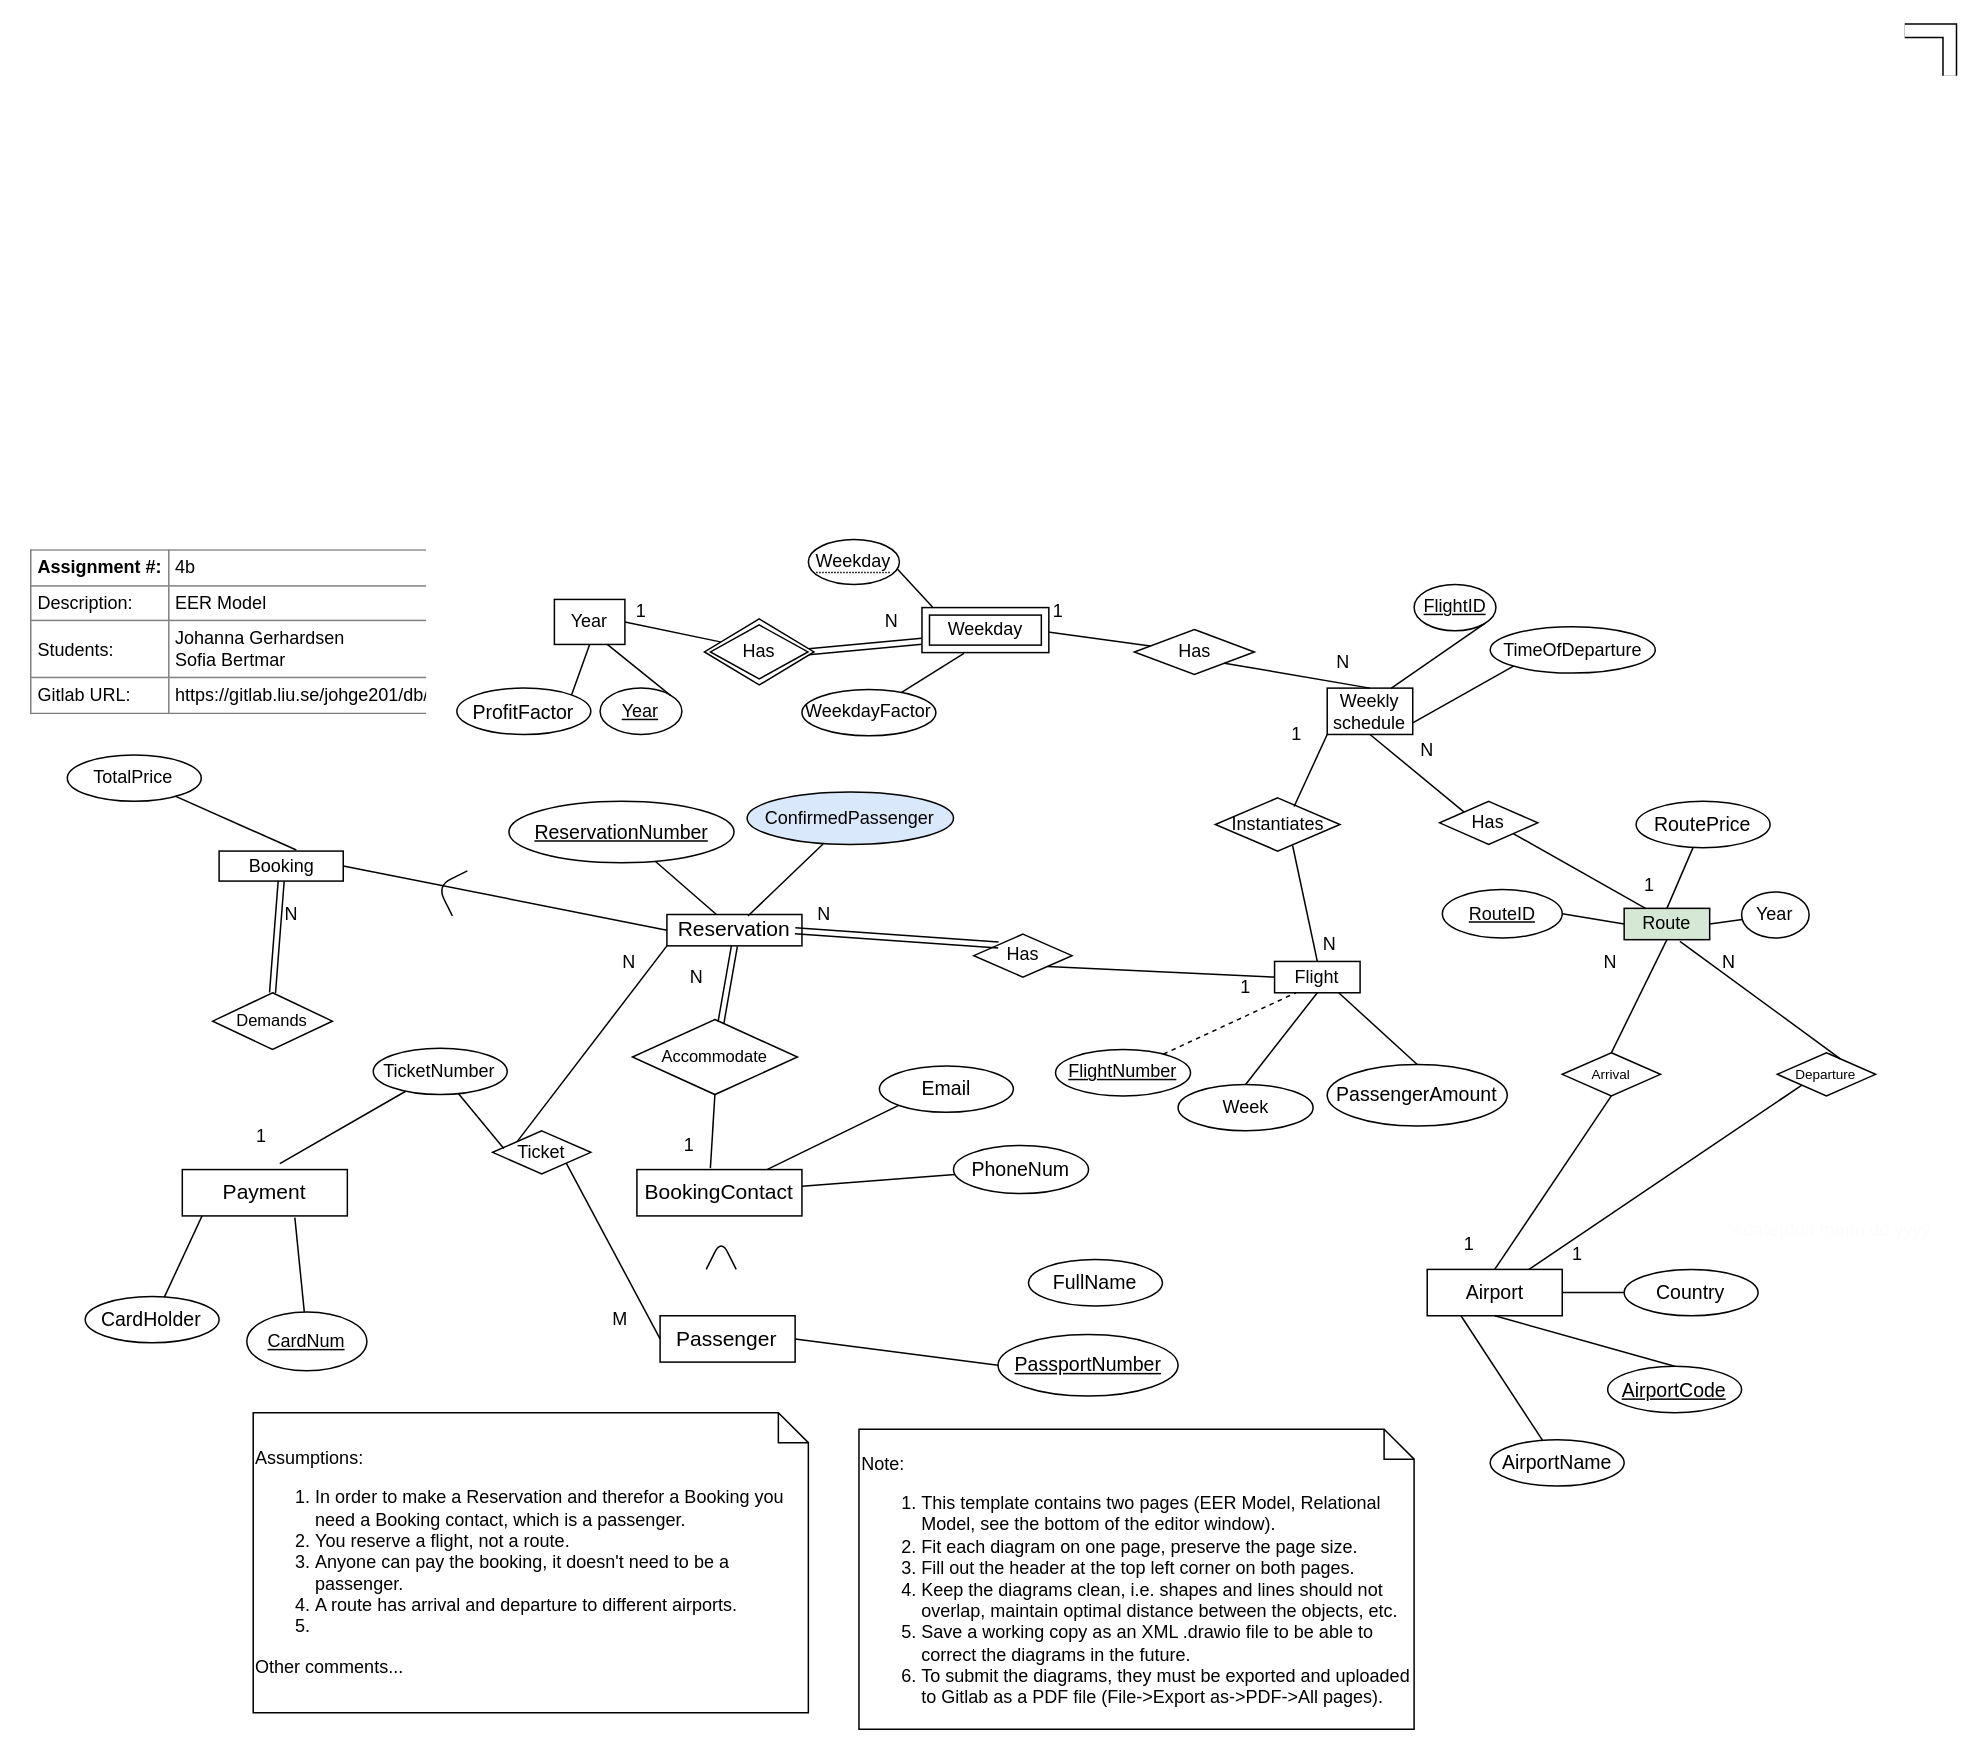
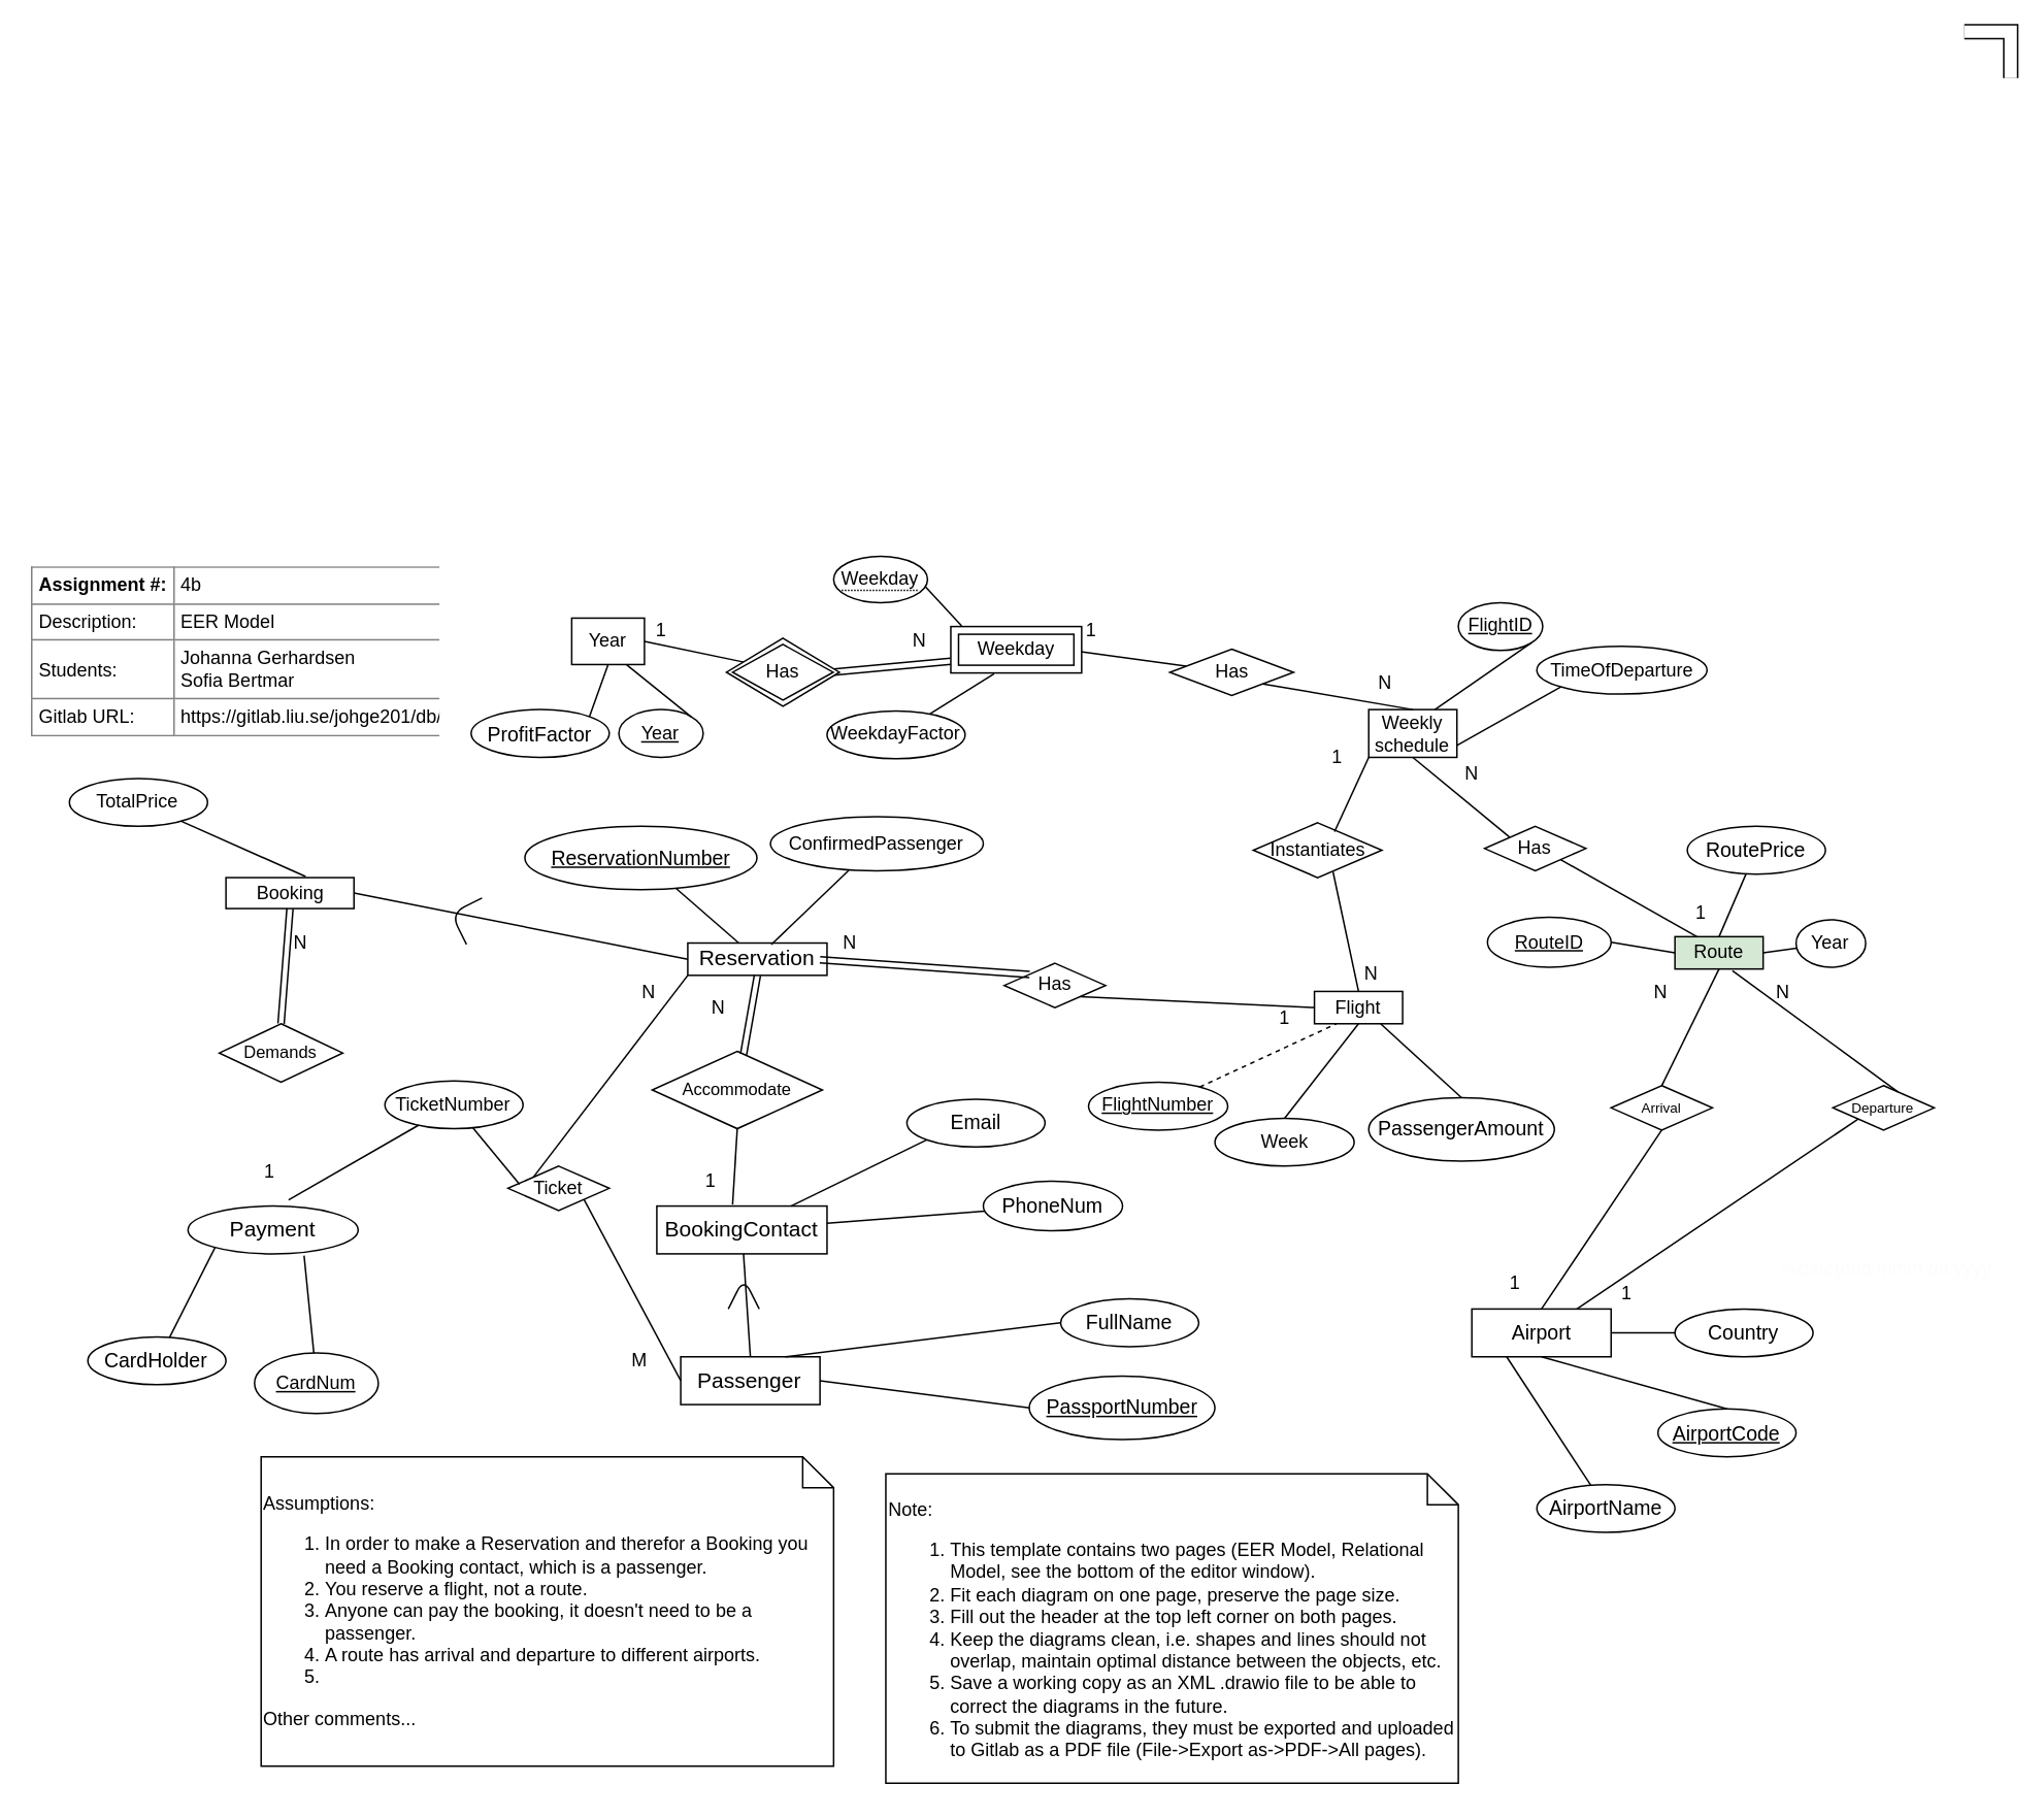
- <mxCell id="111" value="ConfirmedPassenger" style="ellipse;whiteSpace=wrap;html=1;fillColor=#dae8fc;" vertex="1" parent="1"><mxGeometry x="497.45" y="527.28" width="137.55" height="35" as="geometry" /></mxCell>
+ <mxCell id="111" value="ConfirmedPassenger" style="ellipse;whiteSpace=wrap;html=1;" vertex="1" parent="1"><mxGeometry x="497.45" y="527.28" width="137.55" height="35" as="geometry" /></mxCell>
- <mxCell id="104" value="&lt;font style=&quot;font-size: 14px&quot;&gt;Payment&lt;/font&gt;" style="whiteSpace=wrap;html=1;align=center;strokeColor=#000000;fillColor=#ffffff;fontSize=7;fontColor=#000000;" vertex="1" parent="1"><mxGeometry x="121" y="779" width="110" height="30.89" as="geometry" /></mxCell>
+ <mxCell id="104" value="&lt;font style=&quot;font-size: 14px&quot;&gt;Payment&lt;/font&gt;" style="ellipse;whiteSpace=wrap;html=1;align=center;strokeColor=#000000;fillColor=#ffffff;fontSize=7;fontColor=#000000;" vertex="1" parent="1"><mxGeometry x="121" y="779" width="110" height="30.89" as="geometry" /></mxCell>
+ <mxCell id="34" value="" style="endArrow=none;html=1;entryX=0.5;entryY=0;entryDx=0;entryDy=0;" edge="1" parent="1" source="32" target="26"><mxGeometry width="50" height="50" relative="1" as="geometry"><mxPoint x="224" y="759" as="sourcePoint" /><mxPoint x="391" y="819" as="targetPoint" /></mxGeometry></mxCell>
+ <mxCell id="31" value="" style="endArrow=none;html=1;entryX=0.75;entryY=0;entryDx=0;entryDy=0;exitX=0;exitY=0.5;exitDx=0;exitDy=0;" edge="1" parent="1" source="28" target="26"><mxGeometry width="50" height="50" relative="1" as="geometry"><mxPoint x="566" y="739" as="sourcePoint" /><mxPoint x="594" y="819" as="targetPoint" /></mxGeometry></mxCell>
